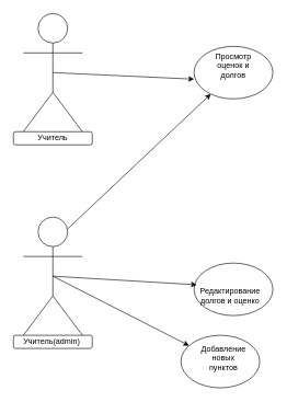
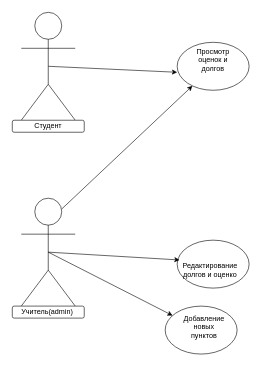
- <mxCell id="4" value="Учитель" style="text;html=1;align=center;verticalAlign=middle;whiteSpace=wrap;rounded=0;" vertex="1" parent="1"><mxGeometry x="50" y="195" width="60" height="30" as="geometry" /></mxCell>
+ <mxCell id="4" value="Cтудент" style="text;html=1;align=center;verticalAlign=middle;whiteSpace=wrap;rounded=0;" vertex="1" parent="1"><mxGeometry x="50" y="195" width="60" height="30" as="geometry" /></mxCell>
